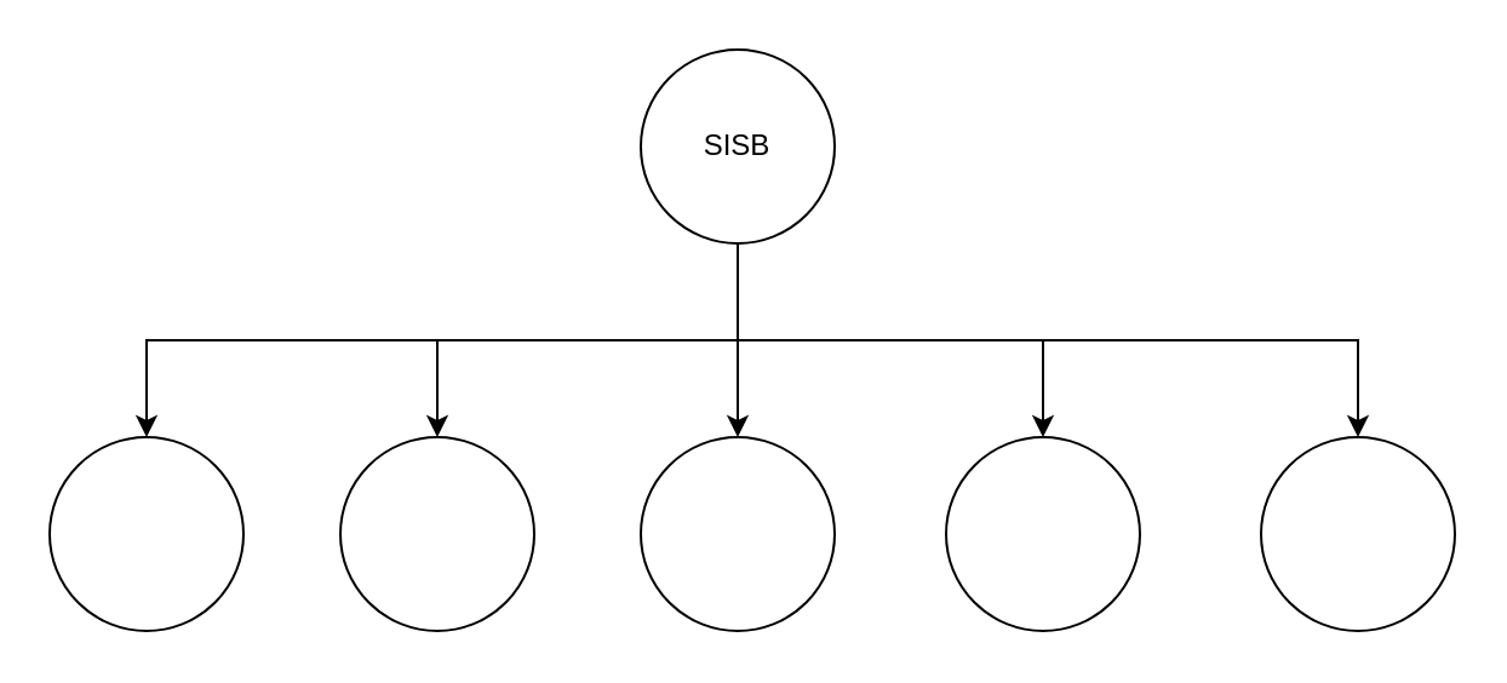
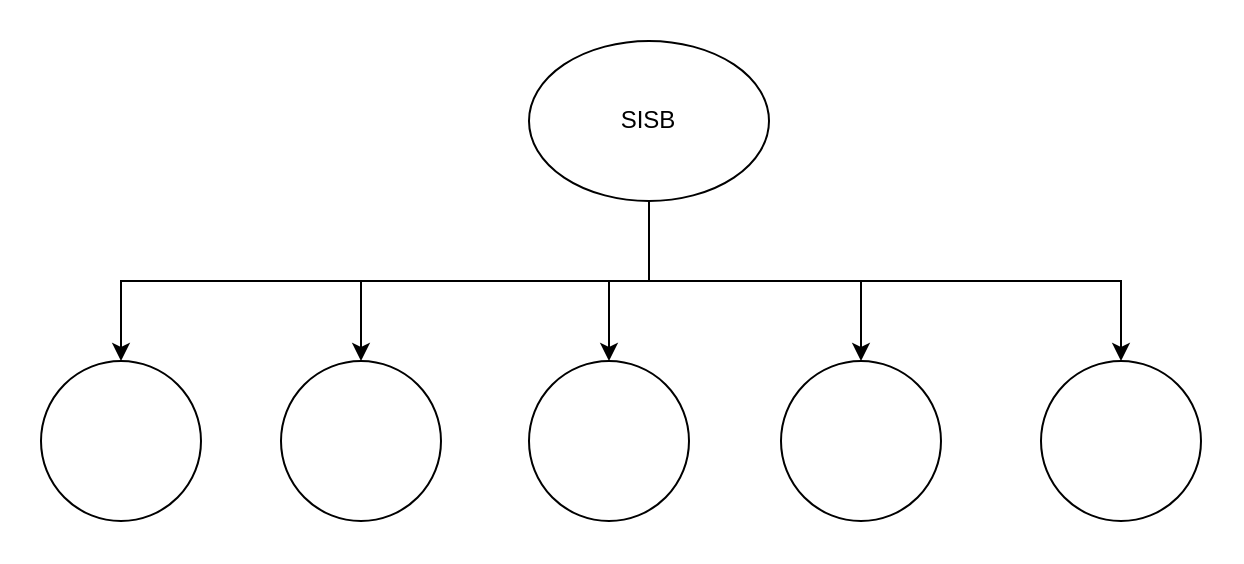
- <mxCell id="7" value="SISB" style="ellipse;whiteSpace=wrap;html=1;aspect=fixed;" vertex="1" parent="1"><mxGeometry x="264" y="20" width="80" height="80" as="geometry" /></mxCell>
+ <mxCell id="7" value="SISB" style="ellipse;whiteSpace=wrap;html=1;aspect=fixed;" vertex="1" parent="1"><mxGeometry x="264" y="20" width="120" height="80" as="geometry" /></mxCell>
